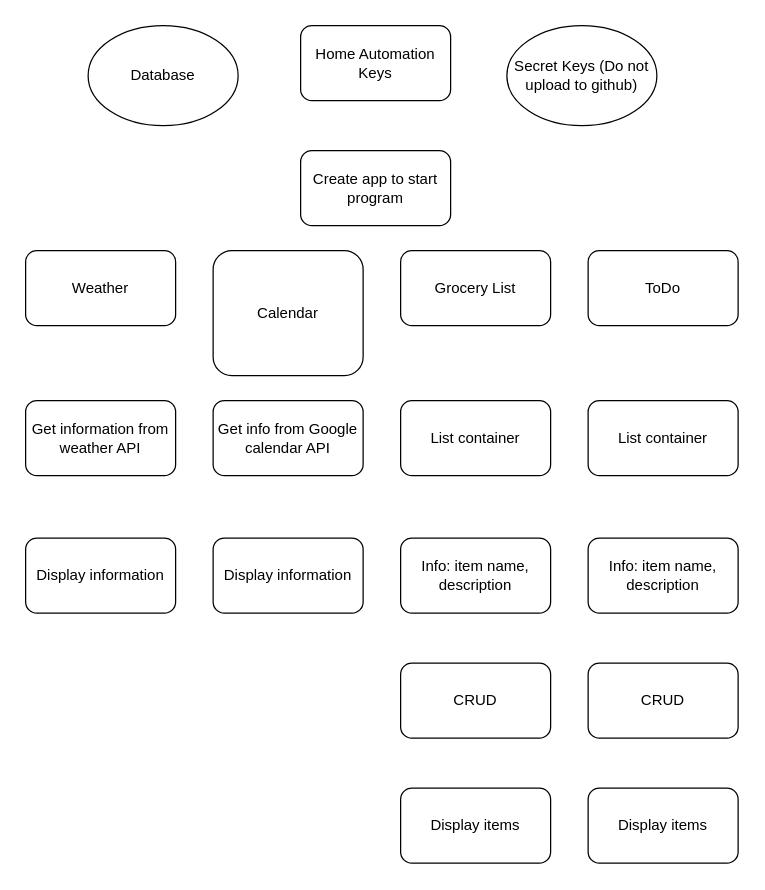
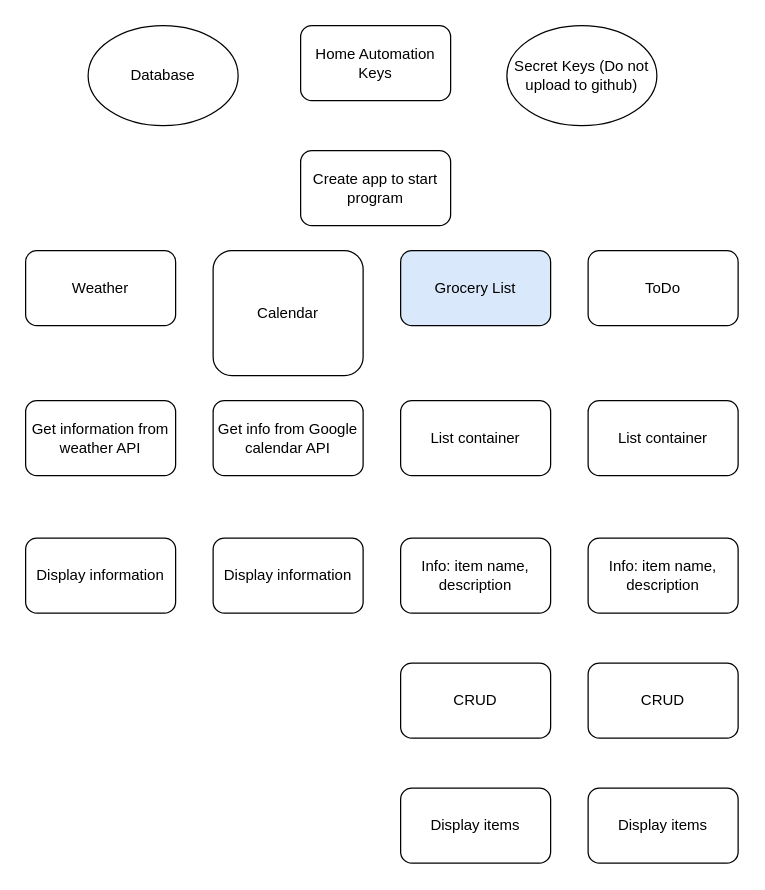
- <mxCell id="5" value="Grocery List" style="rounded=1;whiteSpace=wrap;html=1;" vertex="1" parent="1"><mxGeometry x="320" y="200" width="120" height="60" as="geometry" /></mxCell>
+ <mxCell id="5" value="Grocery List" style="rounded=1;whiteSpace=wrap;html=1;fillColor=#dae8fc;" vertex="1" parent="1"><mxGeometry x="320" y="200" width="120" height="60" as="geometry" /></mxCell>
